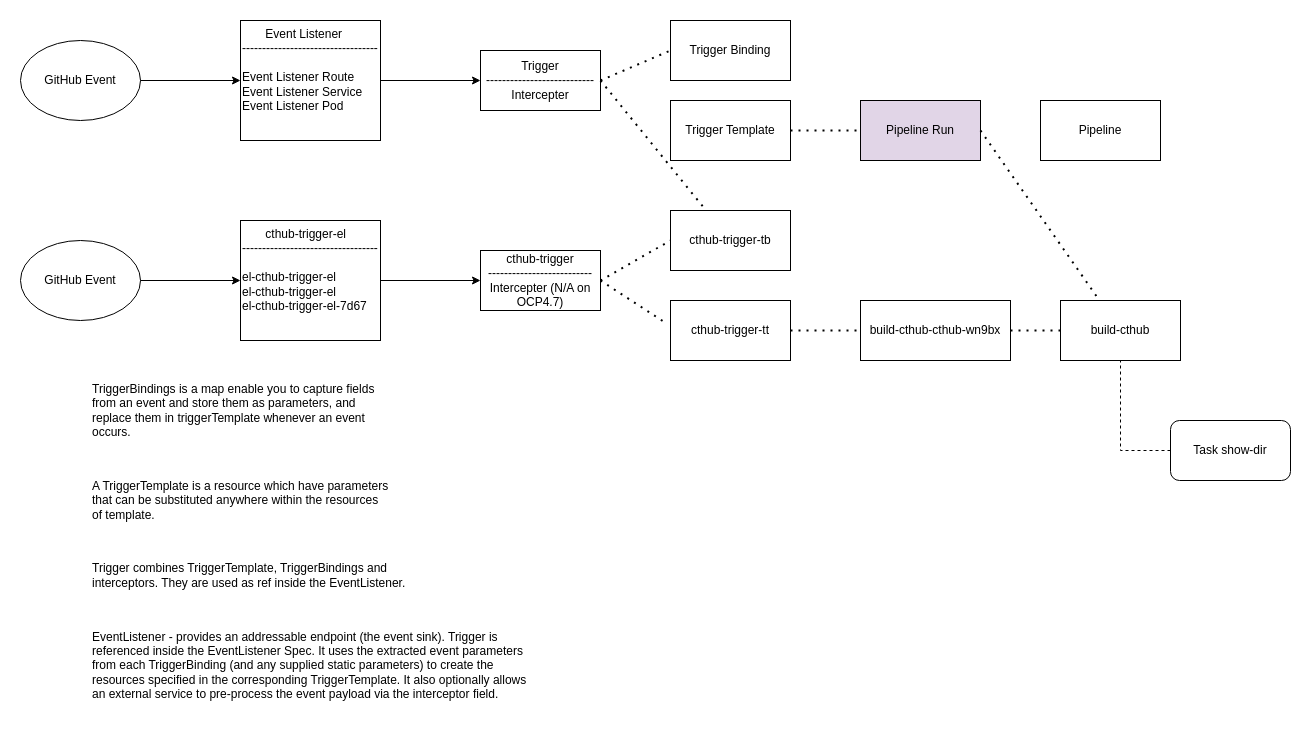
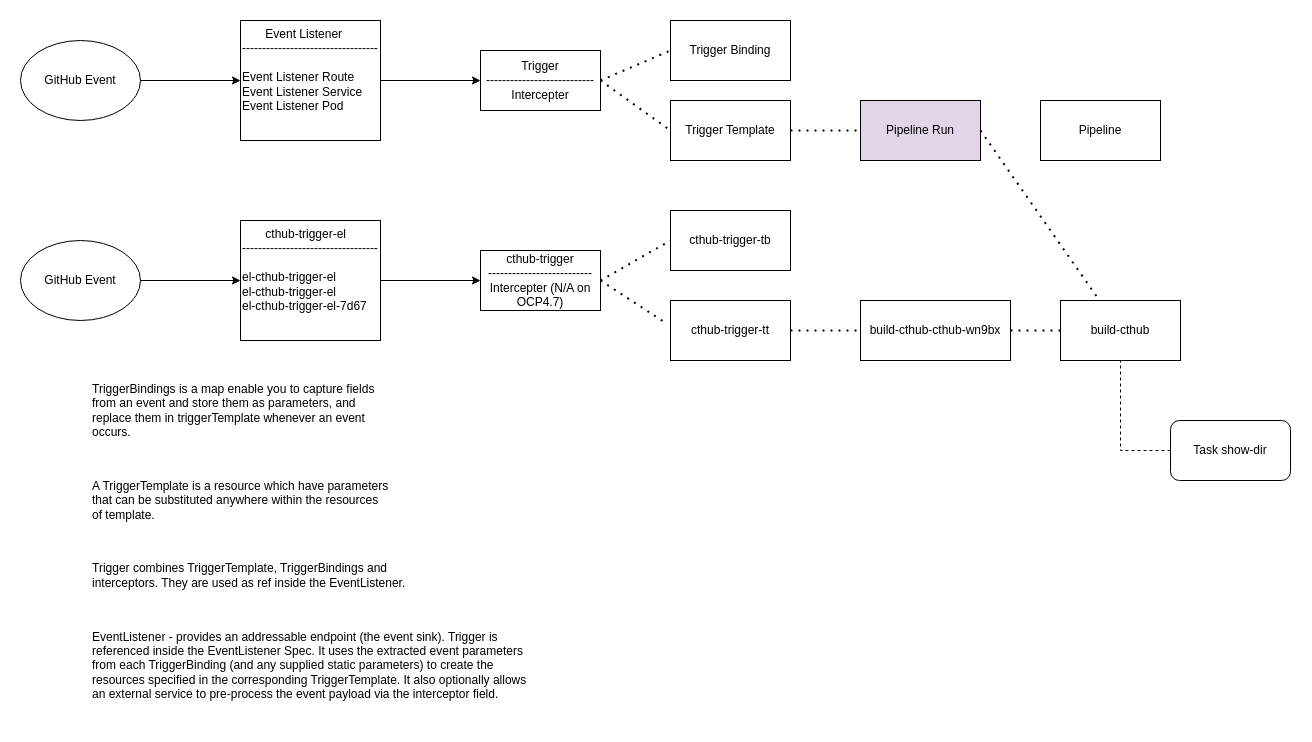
- <mxCell id="11" value="" style="endArrow=none;dashed=1;html=1;dashPattern=1 3;strokeWidth=2;rounded=0;exitX=1;exitY=0.5;exitDx=0;exitDy=0;" edge="1" parent="1" source="9" target="22"><mxGeometry width="50" height="50" relative="1" as="geometry"><mxPoint x="460" y="310" as="sourcePoint" /><mxPoint x="510" y="260" as="targetPoint" /></mxGeometry></mxCell>
+ <mxCell id="11" value="" style="endArrow=none;dashed=1;html=1;dashPattern=1 3;strokeWidth=2;rounded=0;entryX=0;entryY=0.5;entryDx=0;entryDy=0;exitX=1;exitY=0.5;exitDx=0;exitDy=0;" edge="1" parent="1" source="9" target="6"><mxGeometry width="50" height="50" relative="1" as="geometry"><mxPoint x="460" y="310" as="sourcePoint" /><mxPoint x="510" y="260" as="targetPoint" /></mxGeometry></mxCell>
